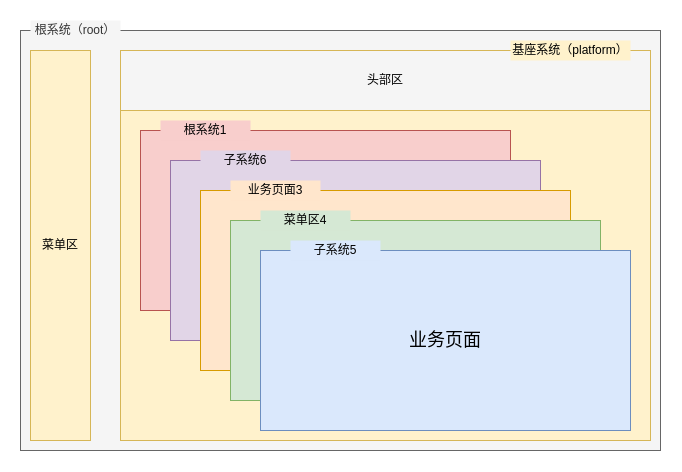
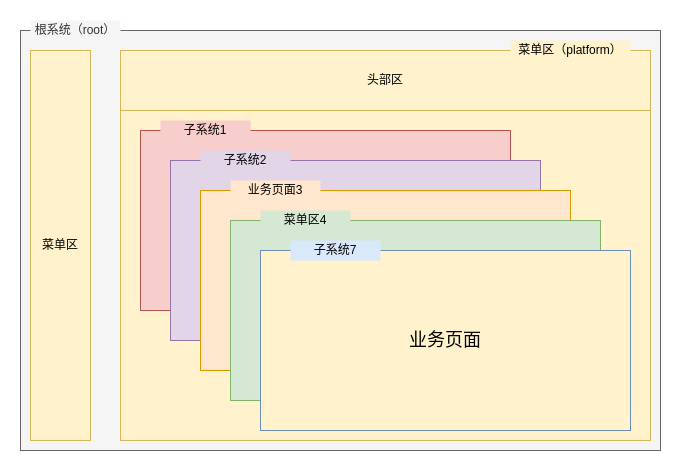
- <mxCell id="7" value="基座系统（platform）" style="text;html=1;align=center;verticalAlign=middle;whiteSpace=wrap;rounded=0;fillColor=#fff2cc;strokeColor=none;" vertex="1" parent="1"><mxGeometry x="510" y="40" width="120" height="20" as="geometry" /></mxCell>
+ <mxCell id="7" value="菜单区（platform）" style="text;html=1;align=center;verticalAlign=middle;whiteSpace=wrap;rounded=0;fillColor=#fff2cc;strokeColor=none;" vertex="1" parent="1"><mxGeometry x="510" y="40" width="120" height="20" as="geometry" /></mxCell>
- <mxCell id="5" value="头部区" style="rounded=0;whiteSpace=wrap;html=1;fillColor=#f5f5f5;strokeColor=#d6b656;" vertex="1" parent="1"><mxGeometry x="120" y="50" width="530" height="60" as="geometry" /></mxCell>
+ <mxCell id="5" value="头部区" style="rounded=0;whiteSpace=wrap;html=1;fillColor=#fff2cc;strokeColor=#d6b656;" vertex="1" parent="1"><mxGeometry x="120" y="50" width="530" height="60" as="geometry" /></mxCell>
- <mxCell id="9" value="根系统1" style="text;html=1;align=center;verticalAlign=middle;whiteSpace=wrap;rounded=0;fillColor=#f8cecc;strokeColor=none;" vertex="1" parent="1"><mxGeometry x="160" y="120" width="90" height="20" as="geometry" /></mxCell>
+ <mxCell id="9" value="子系统1" style="text;html=1;align=center;verticalAlign=middle;whiteSpace=wrap;rounded=0;fillColor=#f8cecc;strokeColor=none;" vertex="1" parent="1"><mxGeometry x="160" y="120" width="90" height="20" as="geometry" /></mxCell>
- <mxCell id="11" value="子系统6" style="text;html=1;align=center;verticalAlign=middle;whiteSpace=wrap;rounded=0;fillColor=#e1d5e7;strokeColor=none;" vertex="1" parent="1"><mxGeometry x="200" y="150" width="90" height="20" as="geometry" /></mxCell>
+ <mxCell id="11" value="子系统2" style="text;html=1;align=center;verticalAlign=middle;whiteSpace=wrap;rounded=0;fillColor=#e1d5e7;strokeColor=none;" vertex="1" parent="1"><mxGeometry x="200" y="150" width="90" height="20" as="geometry" /></mxCell>
- <mxCell id="17" value="子系统5" style="text;html=1;align=center;verticalAlign=middle;whiteSpace=wrap;rounded=0;fillColor=#dae8fc;strokeColor=none;" vertex="1" parent="1"><mxGeometry x="290" y="240" width="90" height="20" as="geometry" /></mxCell>
+ <mxCell id="17" value="子系统7" style="text;html=1;align=center;verticalAlign=middle;whiteSpace=wrap;rounded=0;fillColor=#dae8fc;strokeColor=none;" vertex="1" parent="1"><mxGeometry x="290" y="240" width="90" height="20" as="geometry" /></mxCell>
- <mxCell id="16" value="&lt;font style=&quot;font-size: 18px&quot;&gt;业务页面&lt;/font&gt;" style="rounded=0;whiteSpace=wrap;html=1;fillColor=#dae8fc;strokeColor=#6c8ebf;" vertex="1" parent="1"><mxGeometry x="260" y="250" width="370" height="180" as="geometry" /></mxCell>
+ <mxCell id="16" value="&lt;font style=&quot;font-size: 18px&quot;&gt;业务页面&lt;/font&gt;" style="rounded=0;whiteSpace=wrap;html=1;fillColor=#fff2cc;strokeColor=#6c8ebf;" vertex="1" parent="1"><mxGeometry x="260" y="250" width="370" height="180" as="geometry" /></mxCell>
